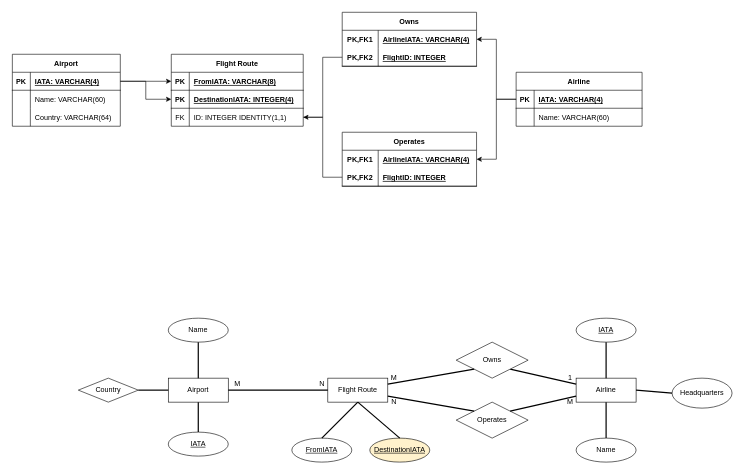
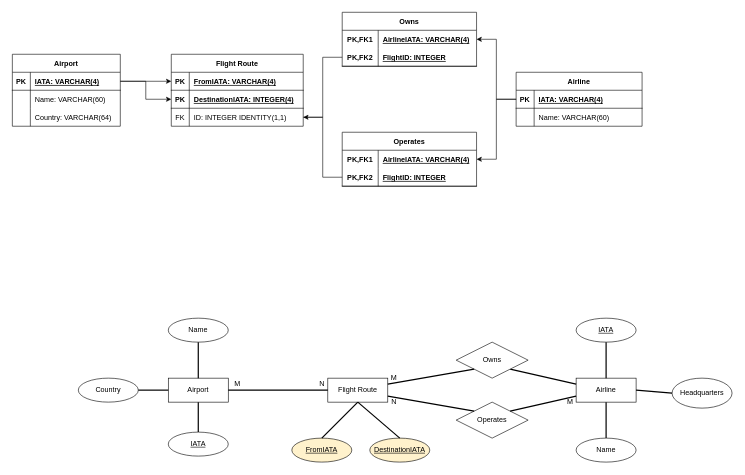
- <mxCell id="15" value="FromIATA: VARCHAR(8)" style="shape=partialRectangle;connectable=0;fillColor=none;top=0;left=0;bottom=0;right=0;align=left;spacingLeft=6;fontStyle=5;overflow=hidden;" vertex="1" parent="13"><mxGeometry x="30" width="190" height="30" as="geometry"><mxRectangle width="190" height="30" as="alternateBounds" /></mxGeometry></mxCell>
+ <mxCell id="15" value="FromIATA: VARCHAR(4)" style="shape=partialRectangle;connectable=0;fillColor=none;top=0;left=0;bottom=0;right=0;align=left;spacingLeft=6;fontStyle=5;overflow=hidden;" vertex="1" parent="13"><mxGeometry x="30" width="190" height="30" as="geometry"><mxRectangle width="190" height="30" as="alternateBounds" /></mxGeometry></mxCell>
- <mxCell id="56" value="1" style="text;html=1;align=center;verticalAlign=middle;resizable=0;points=[];autosize=1;strokeColor=none;fillColor=none;" vertex="1" parent="1"><mxGeometry x="940" y="620" width="20" height="20" as="geometry" /></mxCell>
- <mxCell id="31" value="Country" style="rhombus;whiteSpace=wrap;html=1;align=center;" vertex="1" parent="1"><mxGeometry x="130" y="630" width="100" height="40" as="geometry" /></mxCell>
+ <mxCell id="31" value="Country" style="ellipse;whiteSpace=wrap;html=1;align=center;" vertex="1" parent="1"><mxGeometry x="130" y="630" width="100" height="40" as="geometry" /></mxCell>
- <mxCell id="36" value="&lt;u&gt;FromIATA&lt;/u&gt;" style="ellipse;whiteSpace=wrap;html=1;align=center;" vertex="1" parent="1"><mxGeometry x="486" y="730" width="100" height="40" as="geometry" /></mxCell>
+ <mxCell id="36" value="&lt;u&gt;FromIATA&lt;/u&gt;" style="ellipse;whiteSpace=wrap;html=1;align=center;fillColor=#fff2cc;" vertex="1" parent="1"><mxGeometry x="486" y="730" width="100" height="40" as="geometry" /></mxCell>
